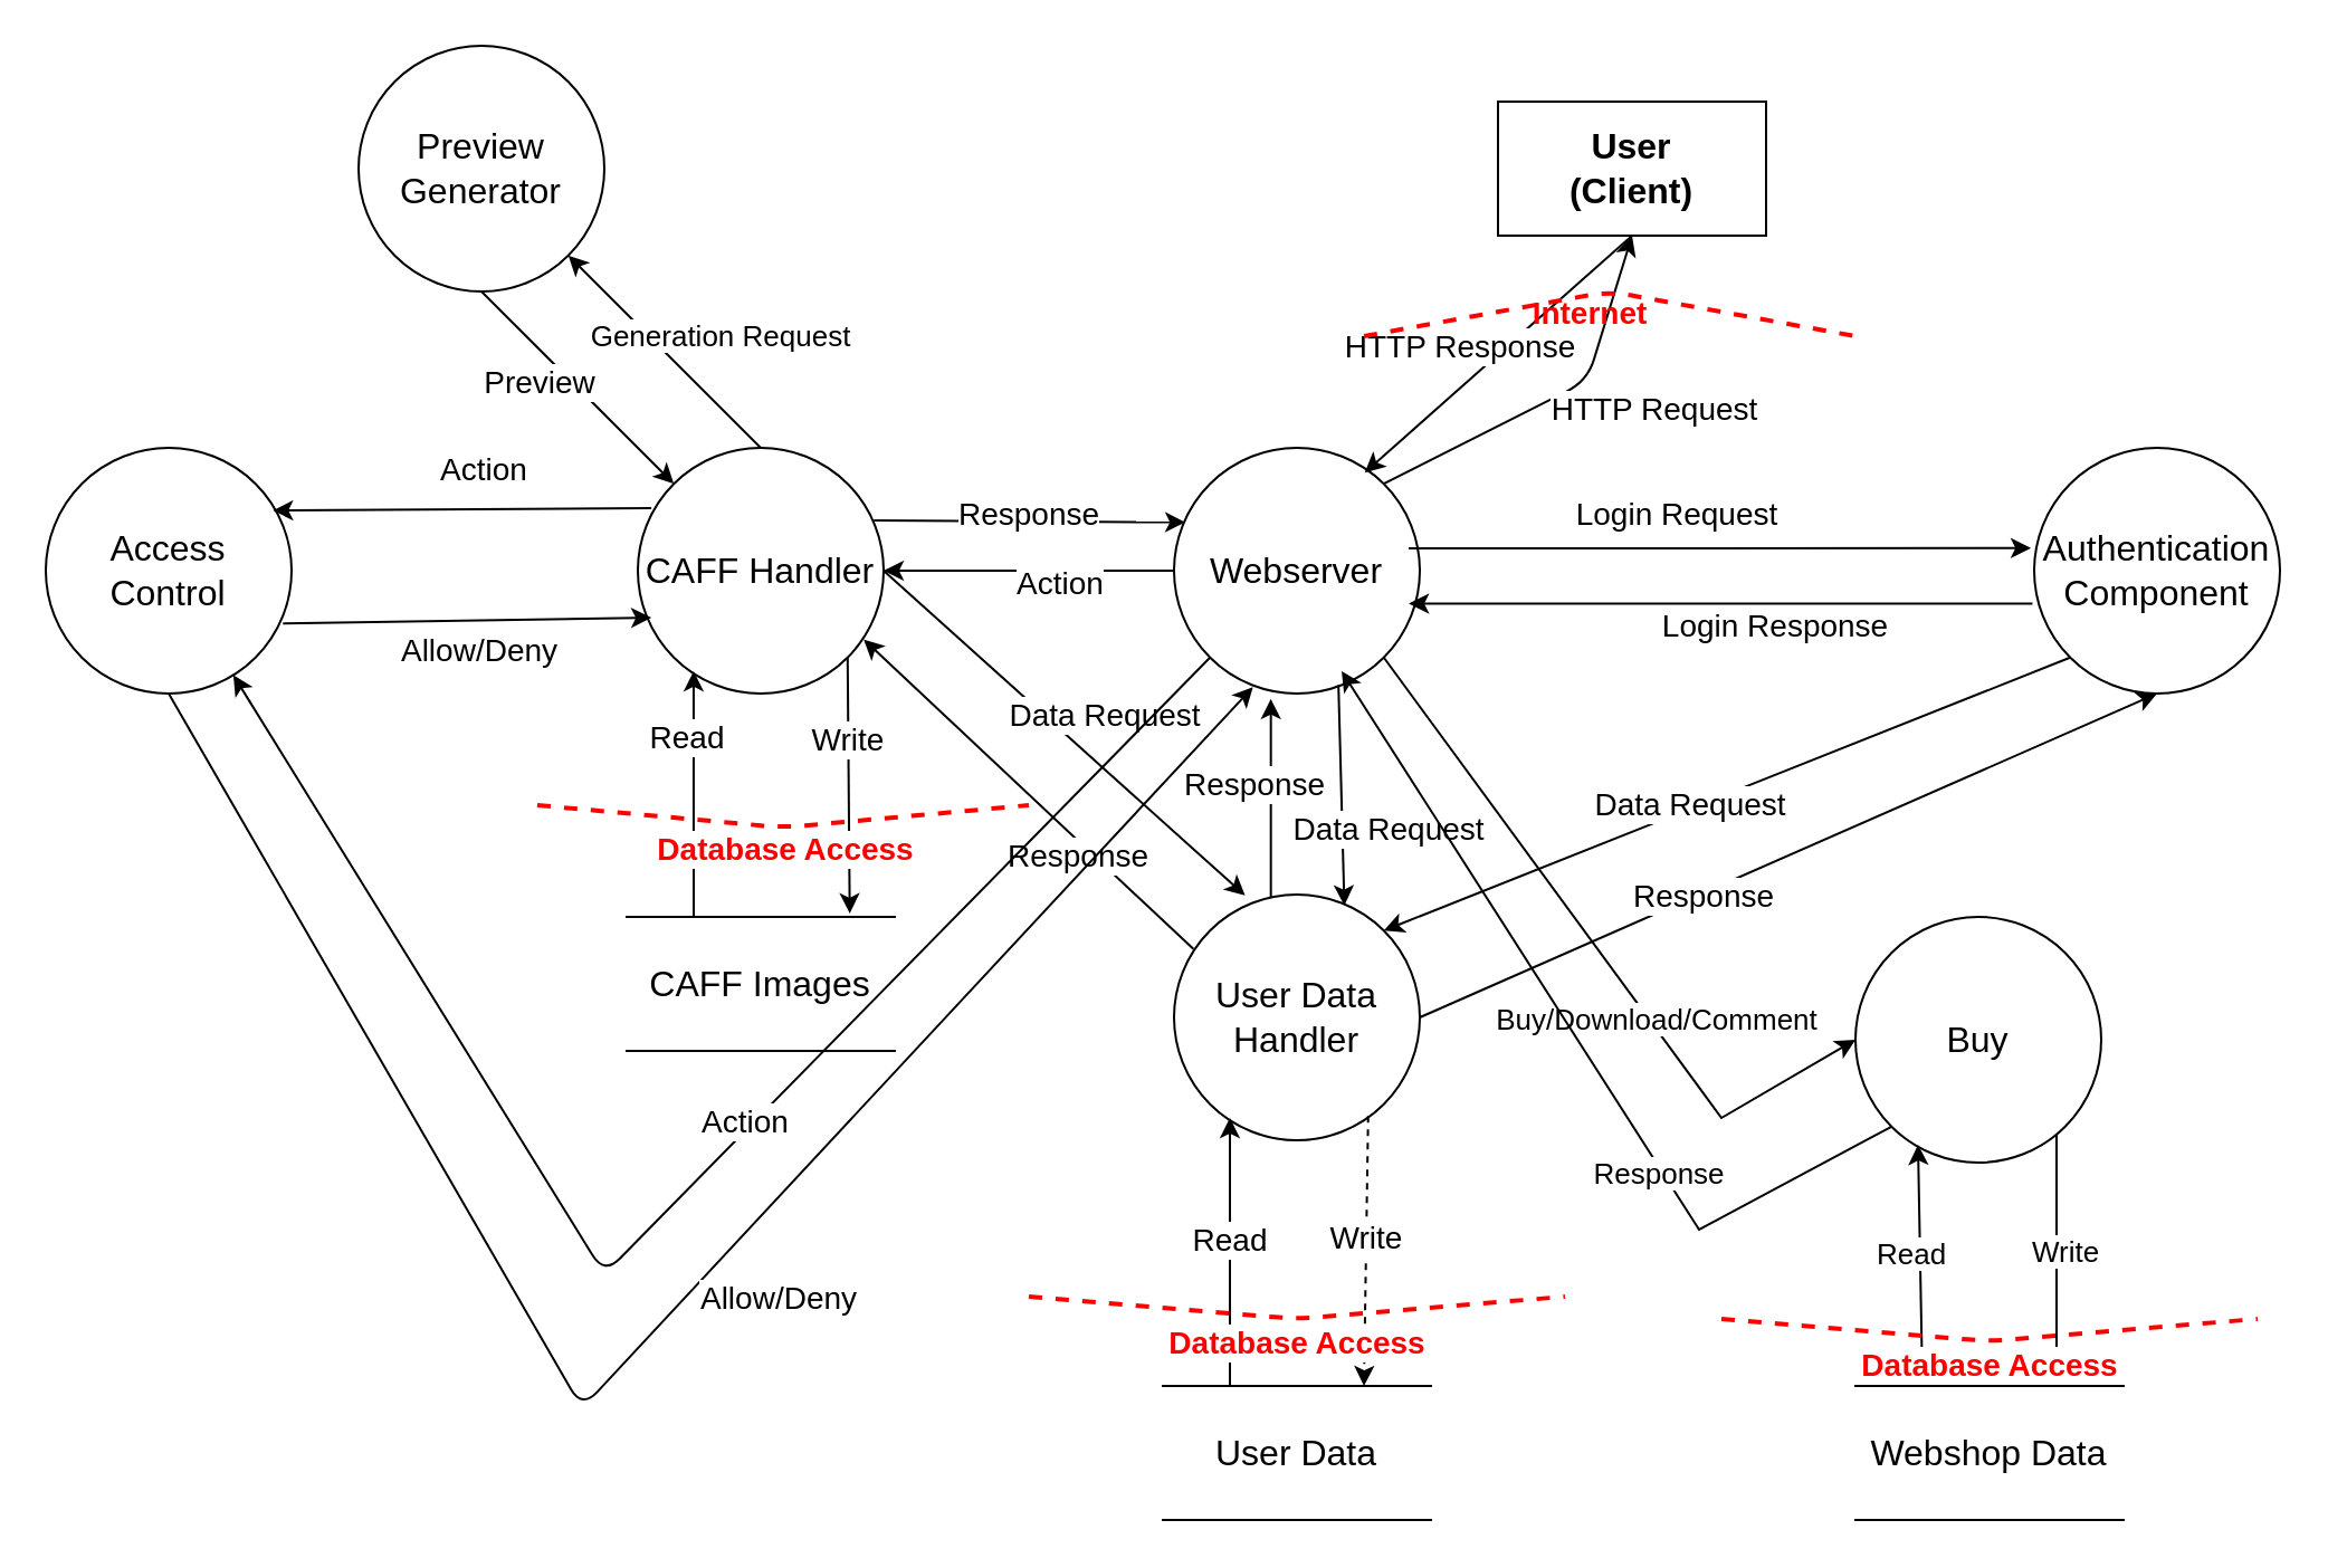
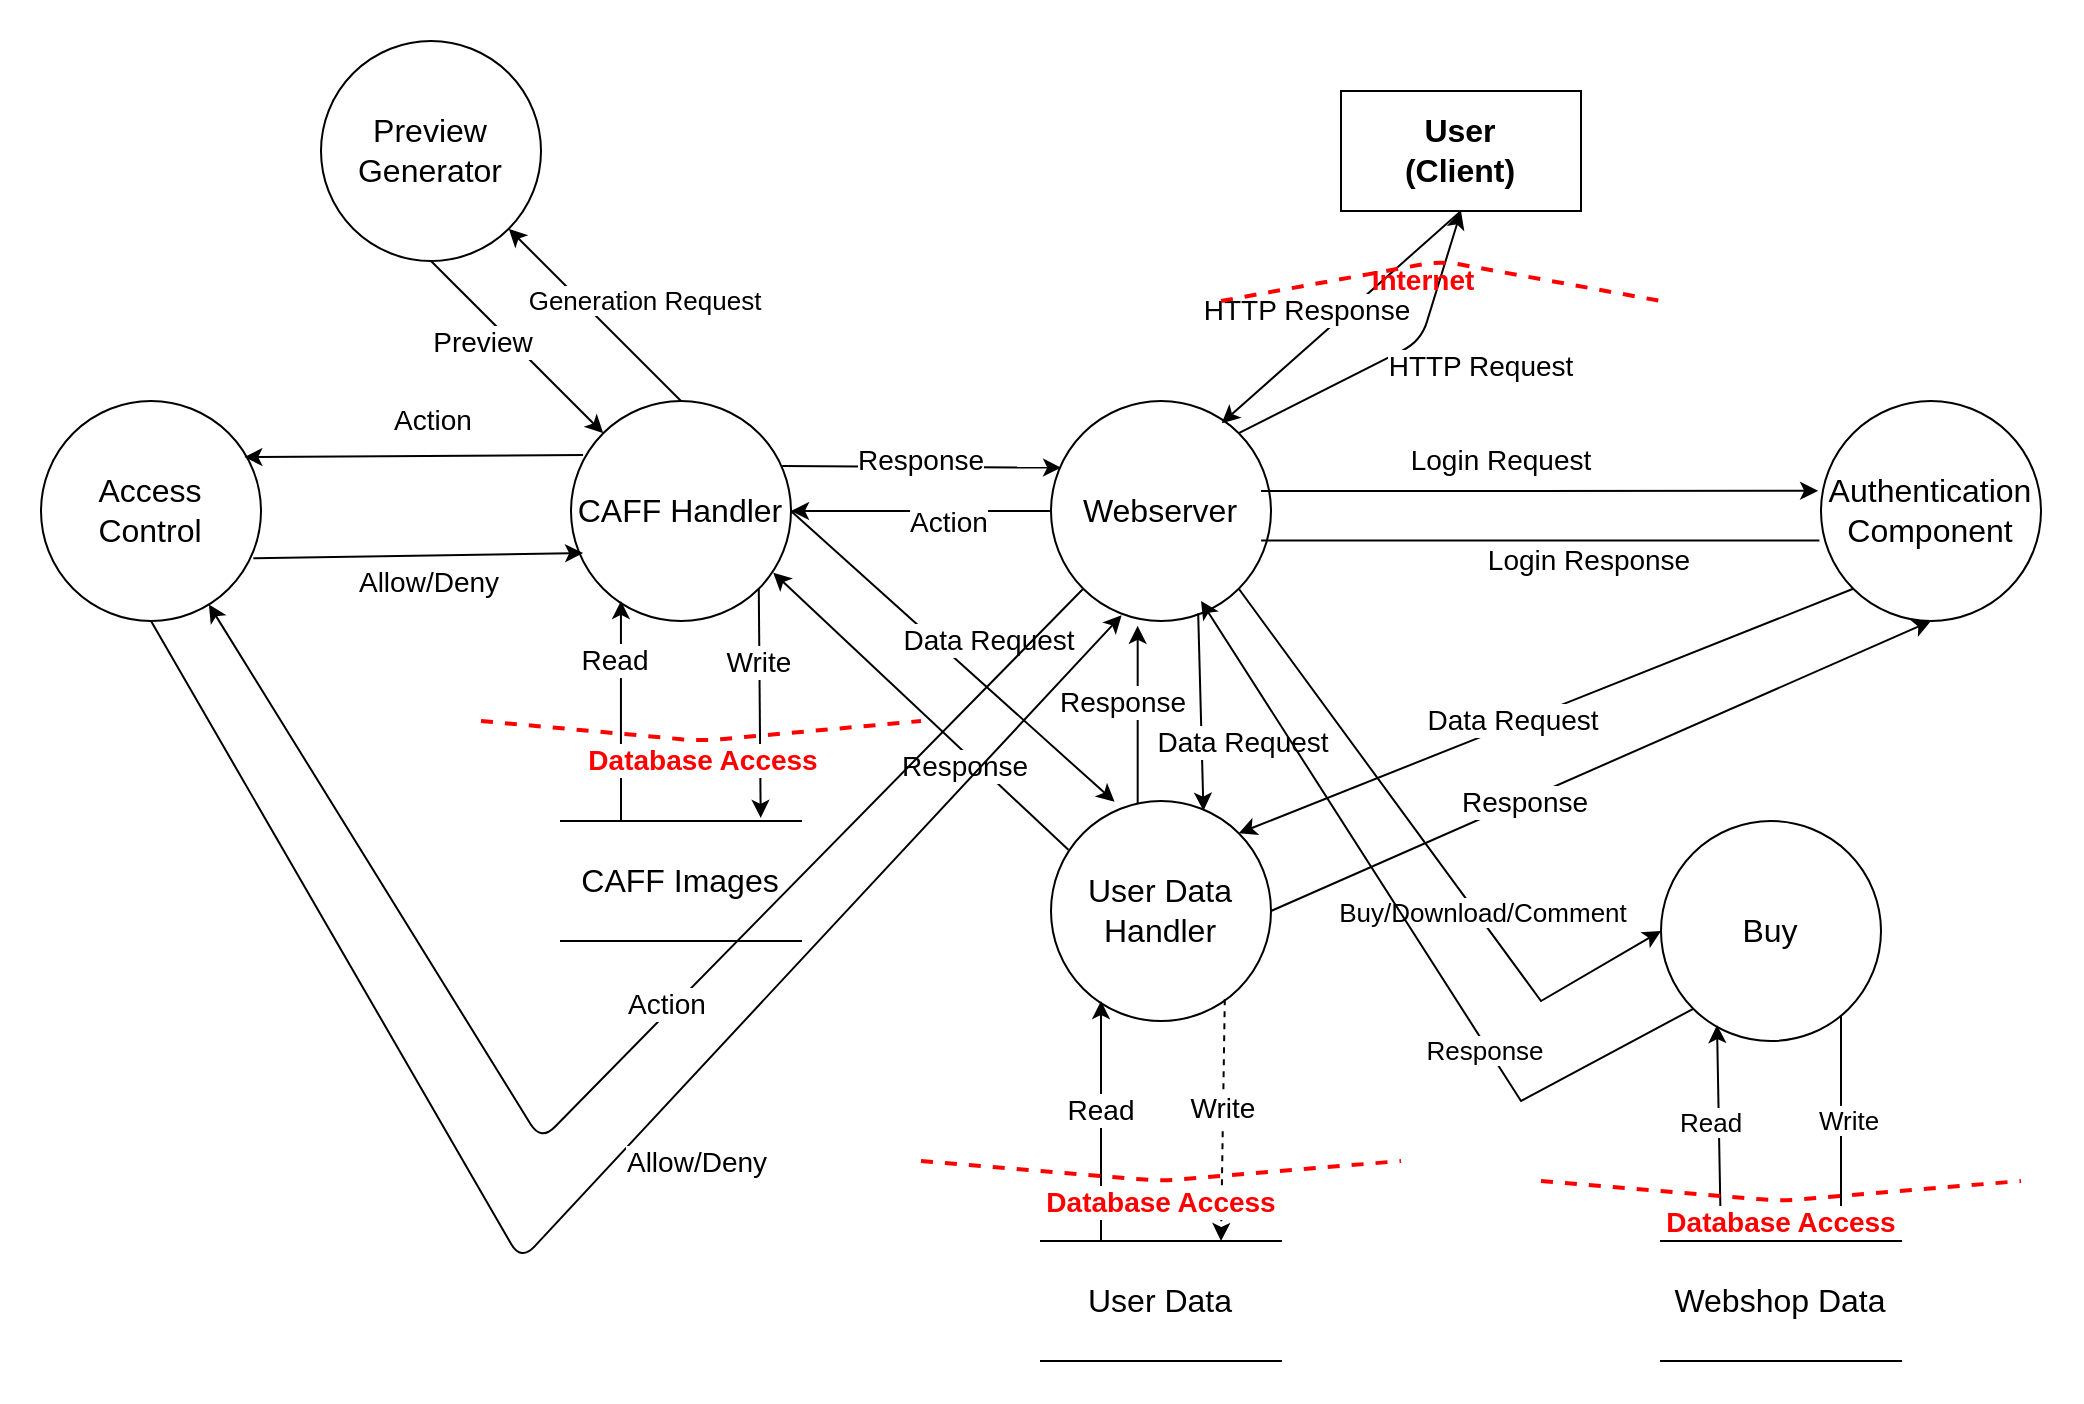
- <mxCell id="20" value="" style="endArrow=classic;html=1;strokeColor=#000000;fontSize=14;fontColor=#000000;exitX=-0.007;exitY=0.634;exitDx=0;exitDy=0;exitPerimeter=0;entryX=0.955;entryY=0.634;entryDx=0;entryDy=0;entryPerimeter=0;" parent="1" source="6" target="5" edge="1"><mxGeometry width="50" height="50" relative="1" as="geometry"><mxPoint x="740" y="340" as="sourcePoint" /><mxPoint x="790" y="290" as="targetPoint" /><Array as="points" /></mxGeometry></mxCell>
+ <mxCell id="20" value="" style="endArrow=none;html=1;strokeColor=#000000;fontSize=14;fontColor=#000000;exitX=-0.007;exitY=0.634;exitDx=0;exitDy=0;exitPerimeter=0;entryX=0.955;entryY=0.634;entryDx=0;entryDy=0;entryPerimeter=0;" parent="1" source="6" target="5" edge="1"><mxGeometry width="50" height="50" relative="1" as="geometry"><mxPoint x="740" y="340" as="sourcePoint" /><mxPoint x="790" y="290" as="targetPoint" /><Array as="points" /></mxGeometry></mxCell>
